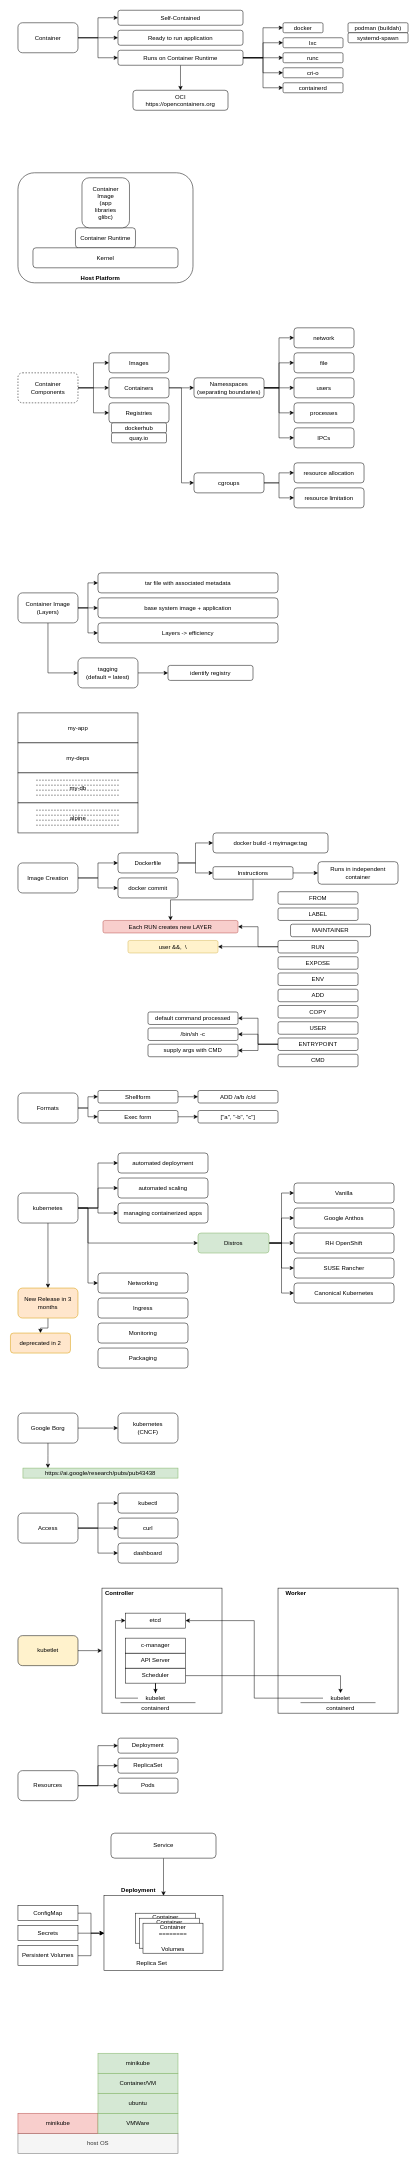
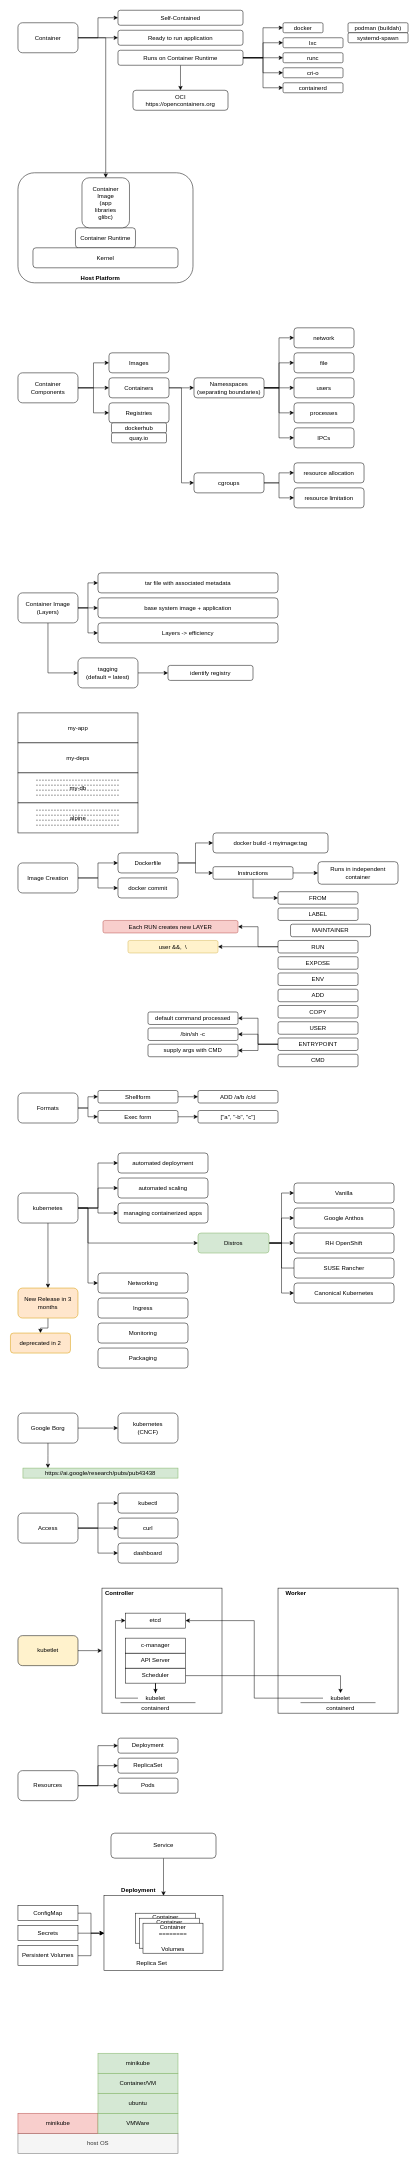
- <mxCell id="6" style="edgeStyle=orthogonalEdgeStyle;rounded=0;orthogonalLoop=1;jettySize=auto;html=1;" parent="1" source="7" target="16" edge="1"><mxGeometry relative="1" as="geometry" /></mxCell>
+ <mxCell id="6" style="edgeStyle=orthogonalEdgeStyle;rounded=0;orthogonalLoop=1;jettySize=auto;html=1;" parent="1" source="7" target="20" edge="1"><mxGeometry relative="1" as="geometry" /></mxCell>
- <mxCell id="24" value="Container Components" style="rounded=1;whiteSpace=wrap;html=1;dashed=1;" parent="1" vertex="1"><mxGeometry x="35" y="745" width="120" height="60" as="geometry" /></mxCell>
+ <mxCell id="24" value="Container Components" style="rounded=1;whiteSpace=wrap;html=1;" parent="1" vertex="1"><mxGeometry x="35" y="745" width="120" height="60" as="geometry" /></mxCell>
- <mxCell id="87" style="edgeStyle=orthogonalEdgeStyle;rounded=0;orthogonalLoop=1;jettySize=auto;html=1;" parent="1" source="88" target="118" edge="1"><mxGeometry relative="1" as="geometry" /></mxCell>
+ <mxCell id="87" style="edgeStyle=orthogonalEdgeStyle;rounded=0;orthogonalLoop=1;jettySize=auto;html=1;entryX=0;entryY=0.5;entryDx=0;entryDy=0;" parent="1" source="88" target="90" edge="1"><mxGeometry relative="1" as="geometry" /></mxCell>
- <mxCell id="138" style="edgeStyle=orthogonalEdgeStyle;rounded=0;orthogonalLoop=1;jettySize=auto;html=1;entryX=0;entryY=0.5;entryDx=0;entryDy=0;" parent="1" source="140" target="143" edge="1"><mxGeometry relative="1" as="geometry" /></mxCell>
+ <mxCell id="138" style="edgeStyle=orthogonalEdgeStyle;rounded=0;orthogonalLoop=1;jettySize=auto;html=1;entryX=0;entryY=0.5;entryDx=0;entryDy=0;endArrow=none;" parent="1" source="140" target="143" edge="1"><mxGeometry relative="1" as="geometry" /></mxCell>
